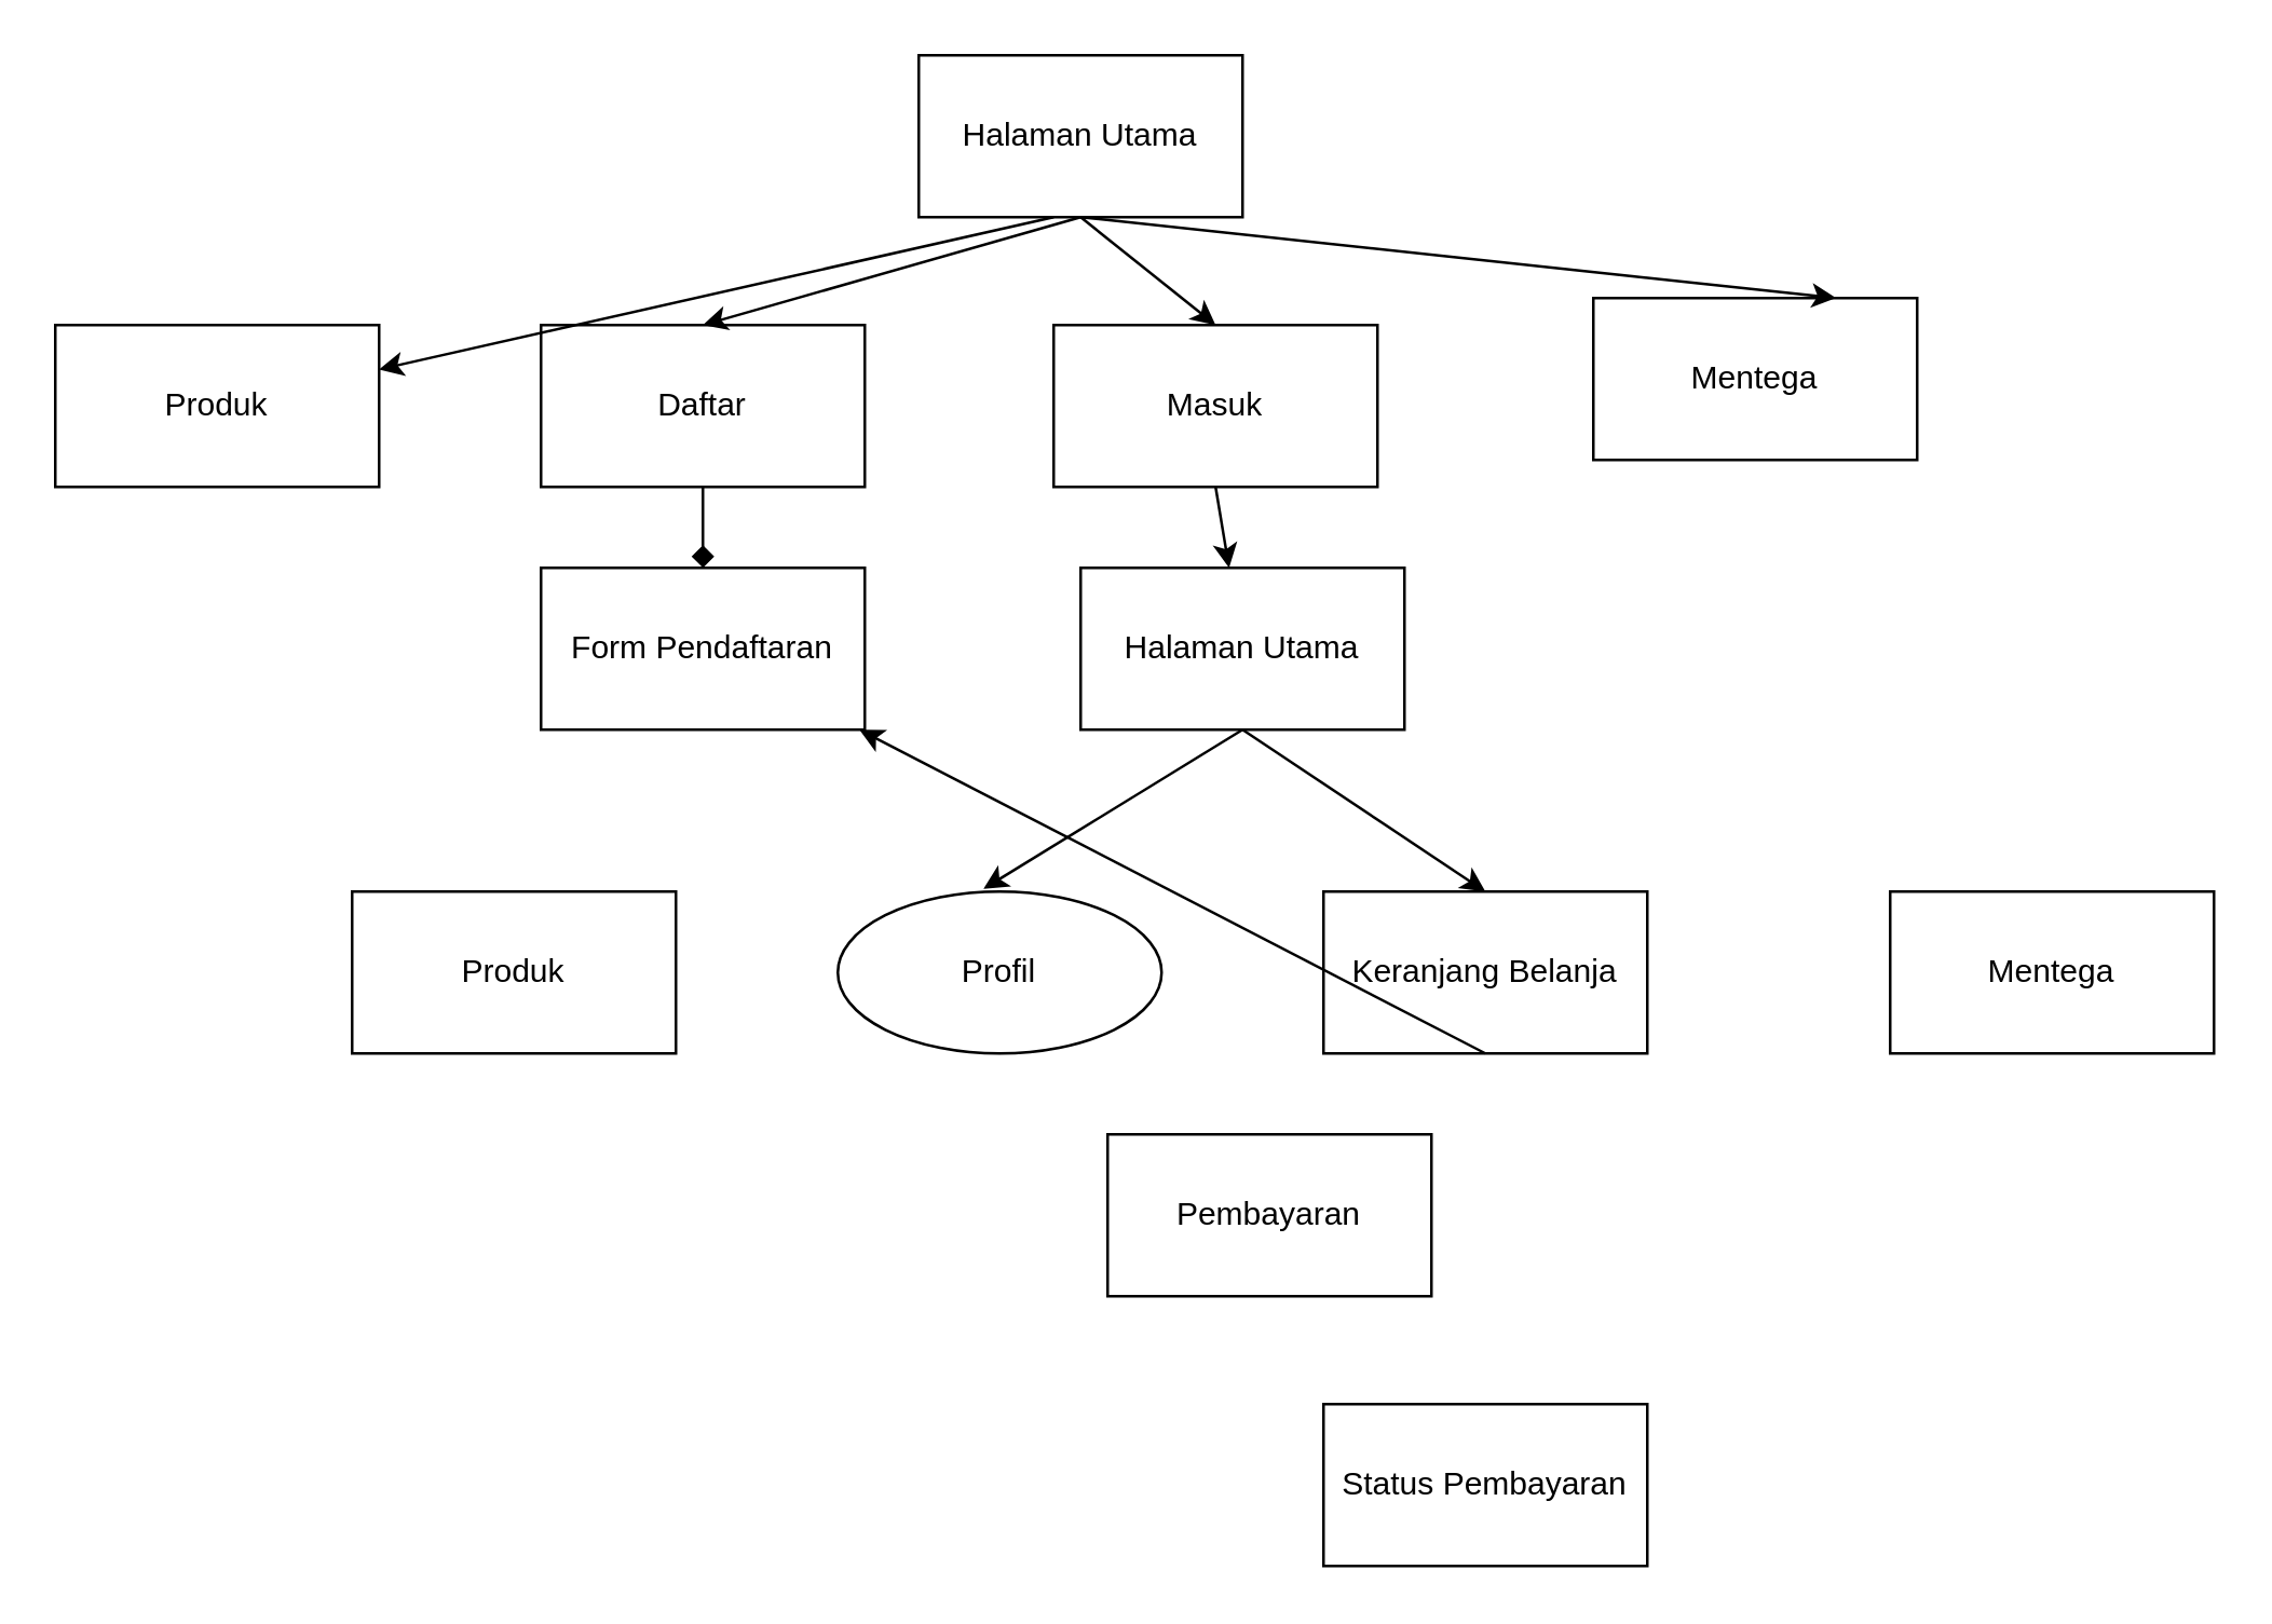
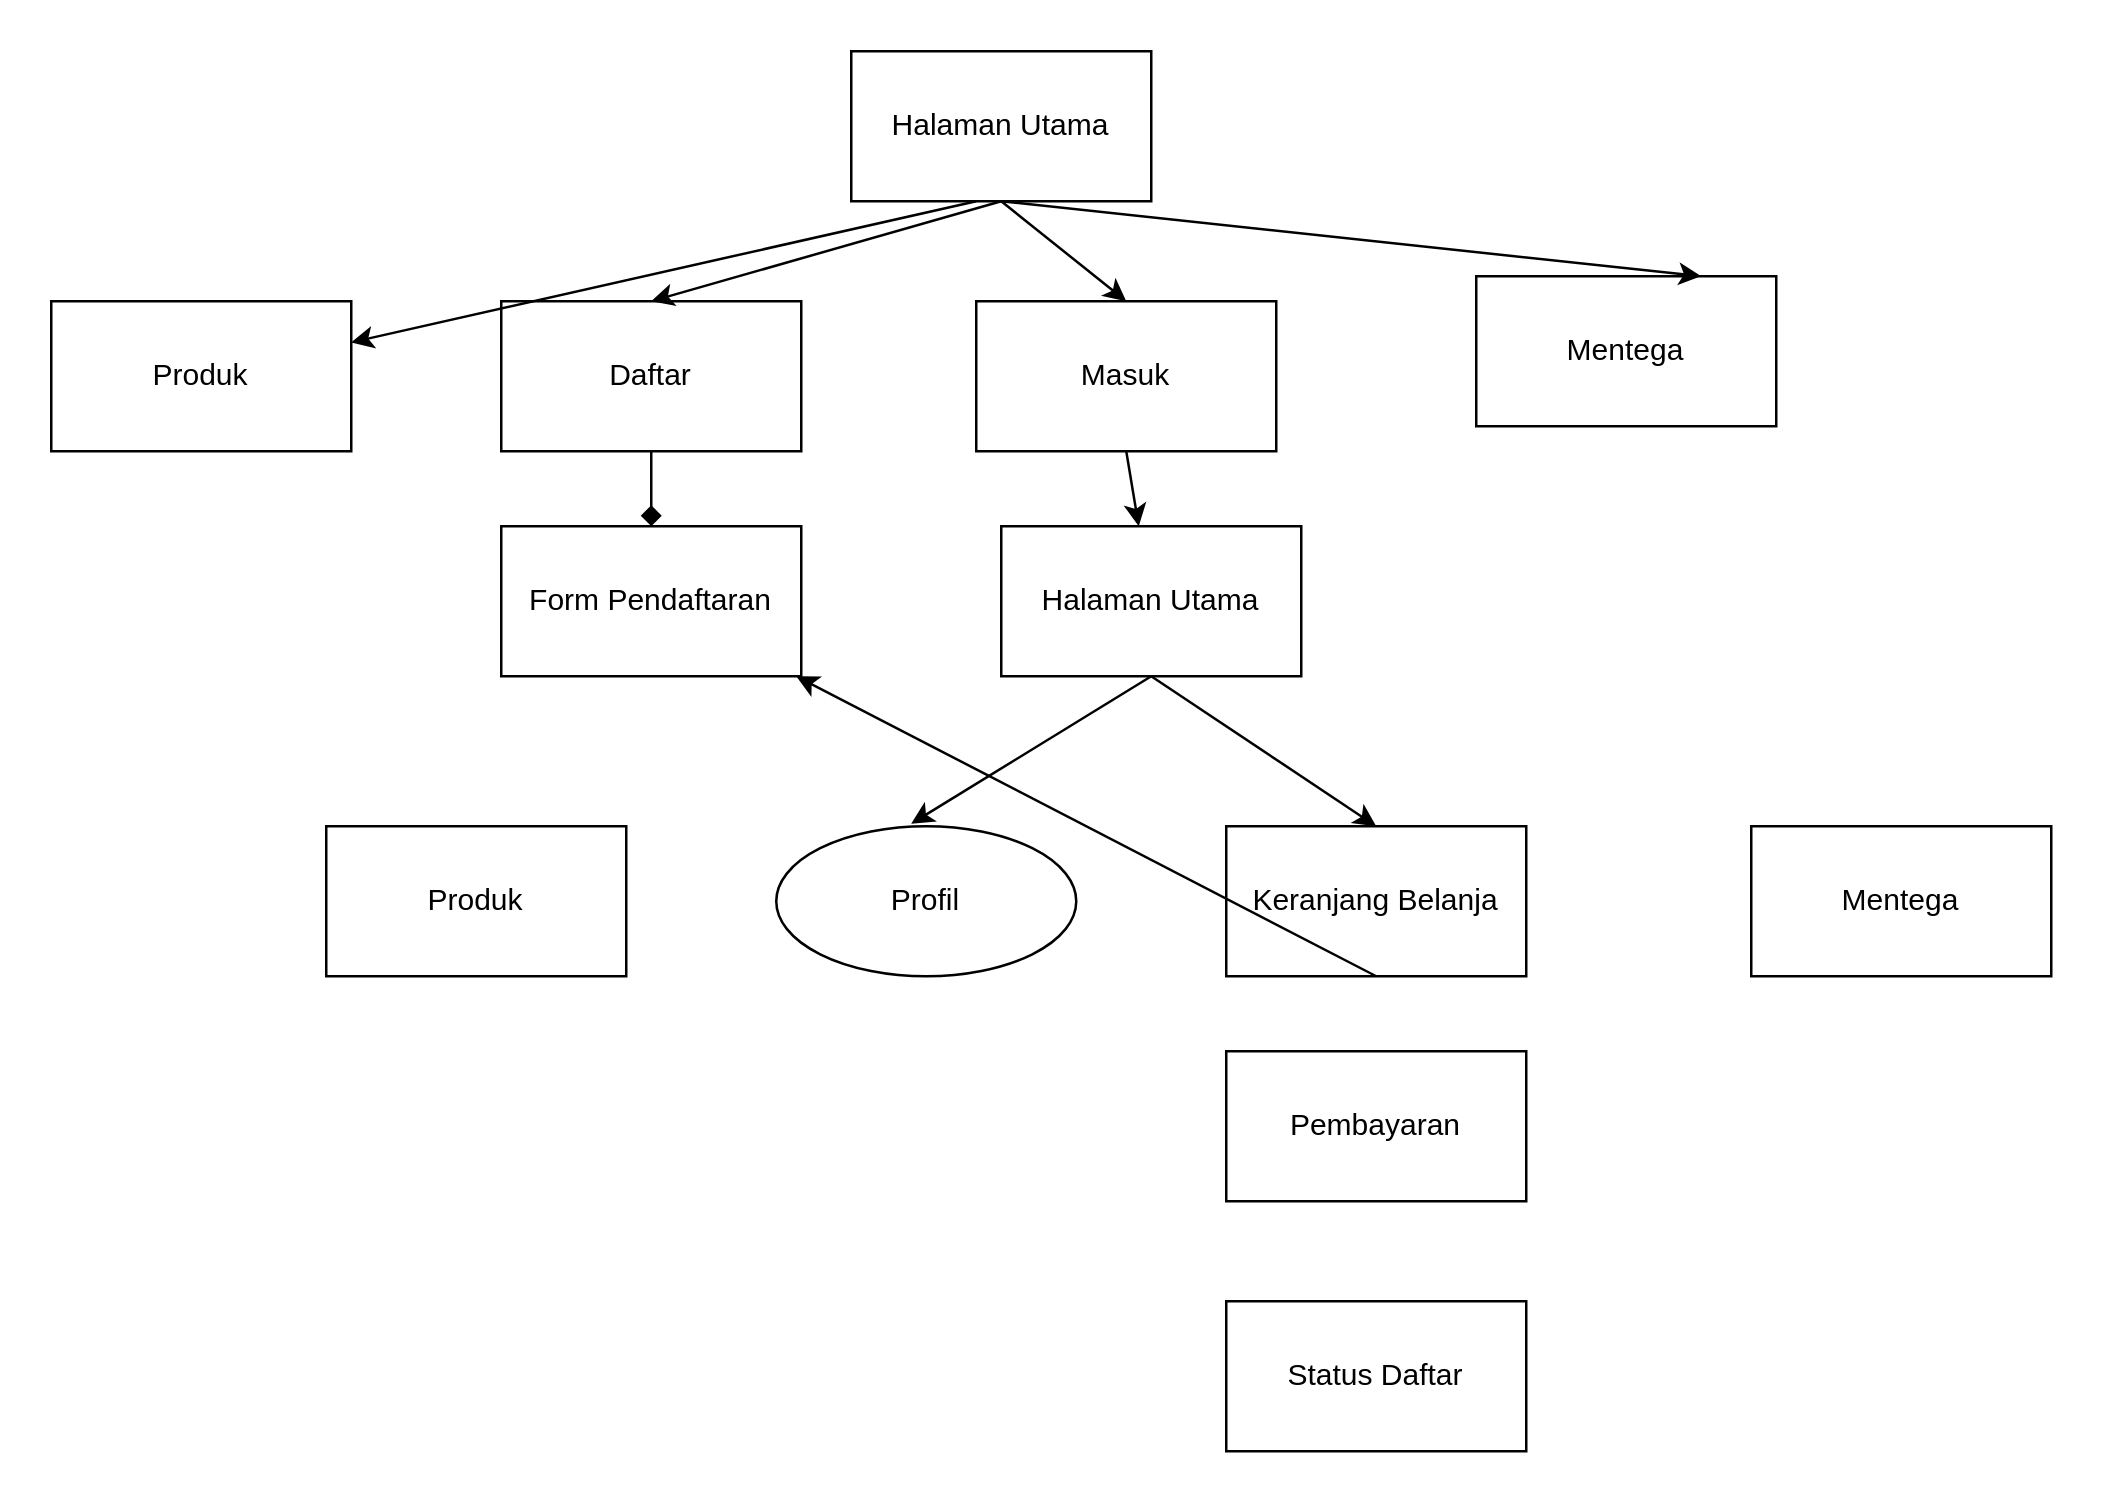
- <mxCell id="13" value="Pembayaran" style="rounded=0;whiteSpace=wrap;html=1;" vertex="1" parent="1"><mxGeometry x="410" y="420" width="120" height="60" as="geometry" /></mxCell>
+ <mxCell id="13" value="Pembayaran" style="rounded=0;whiteSpace=wrap;html=1;" vertex="1" parent="1"><mxGeometry x="490" y="420" width="120" height="60" as="geometry" /></mxCell>
- <mxCell id="14" value="Status Pembayaran" style="rounded=0;whiteSpace=wrap;html=1;" vertex="1" parent="1"><mxGeometry x="490" y="520" width="120" height="60" as="geometry" /></mxCell>
+ <mxCell id="14" value="Status Daftar" style="rounded=0;whiteSpace=wrap;html=1;" vertex="1" parent="1"><mxGeometry x="490" y="520" width="120" height="60" as="geometry" /></mxCell>
